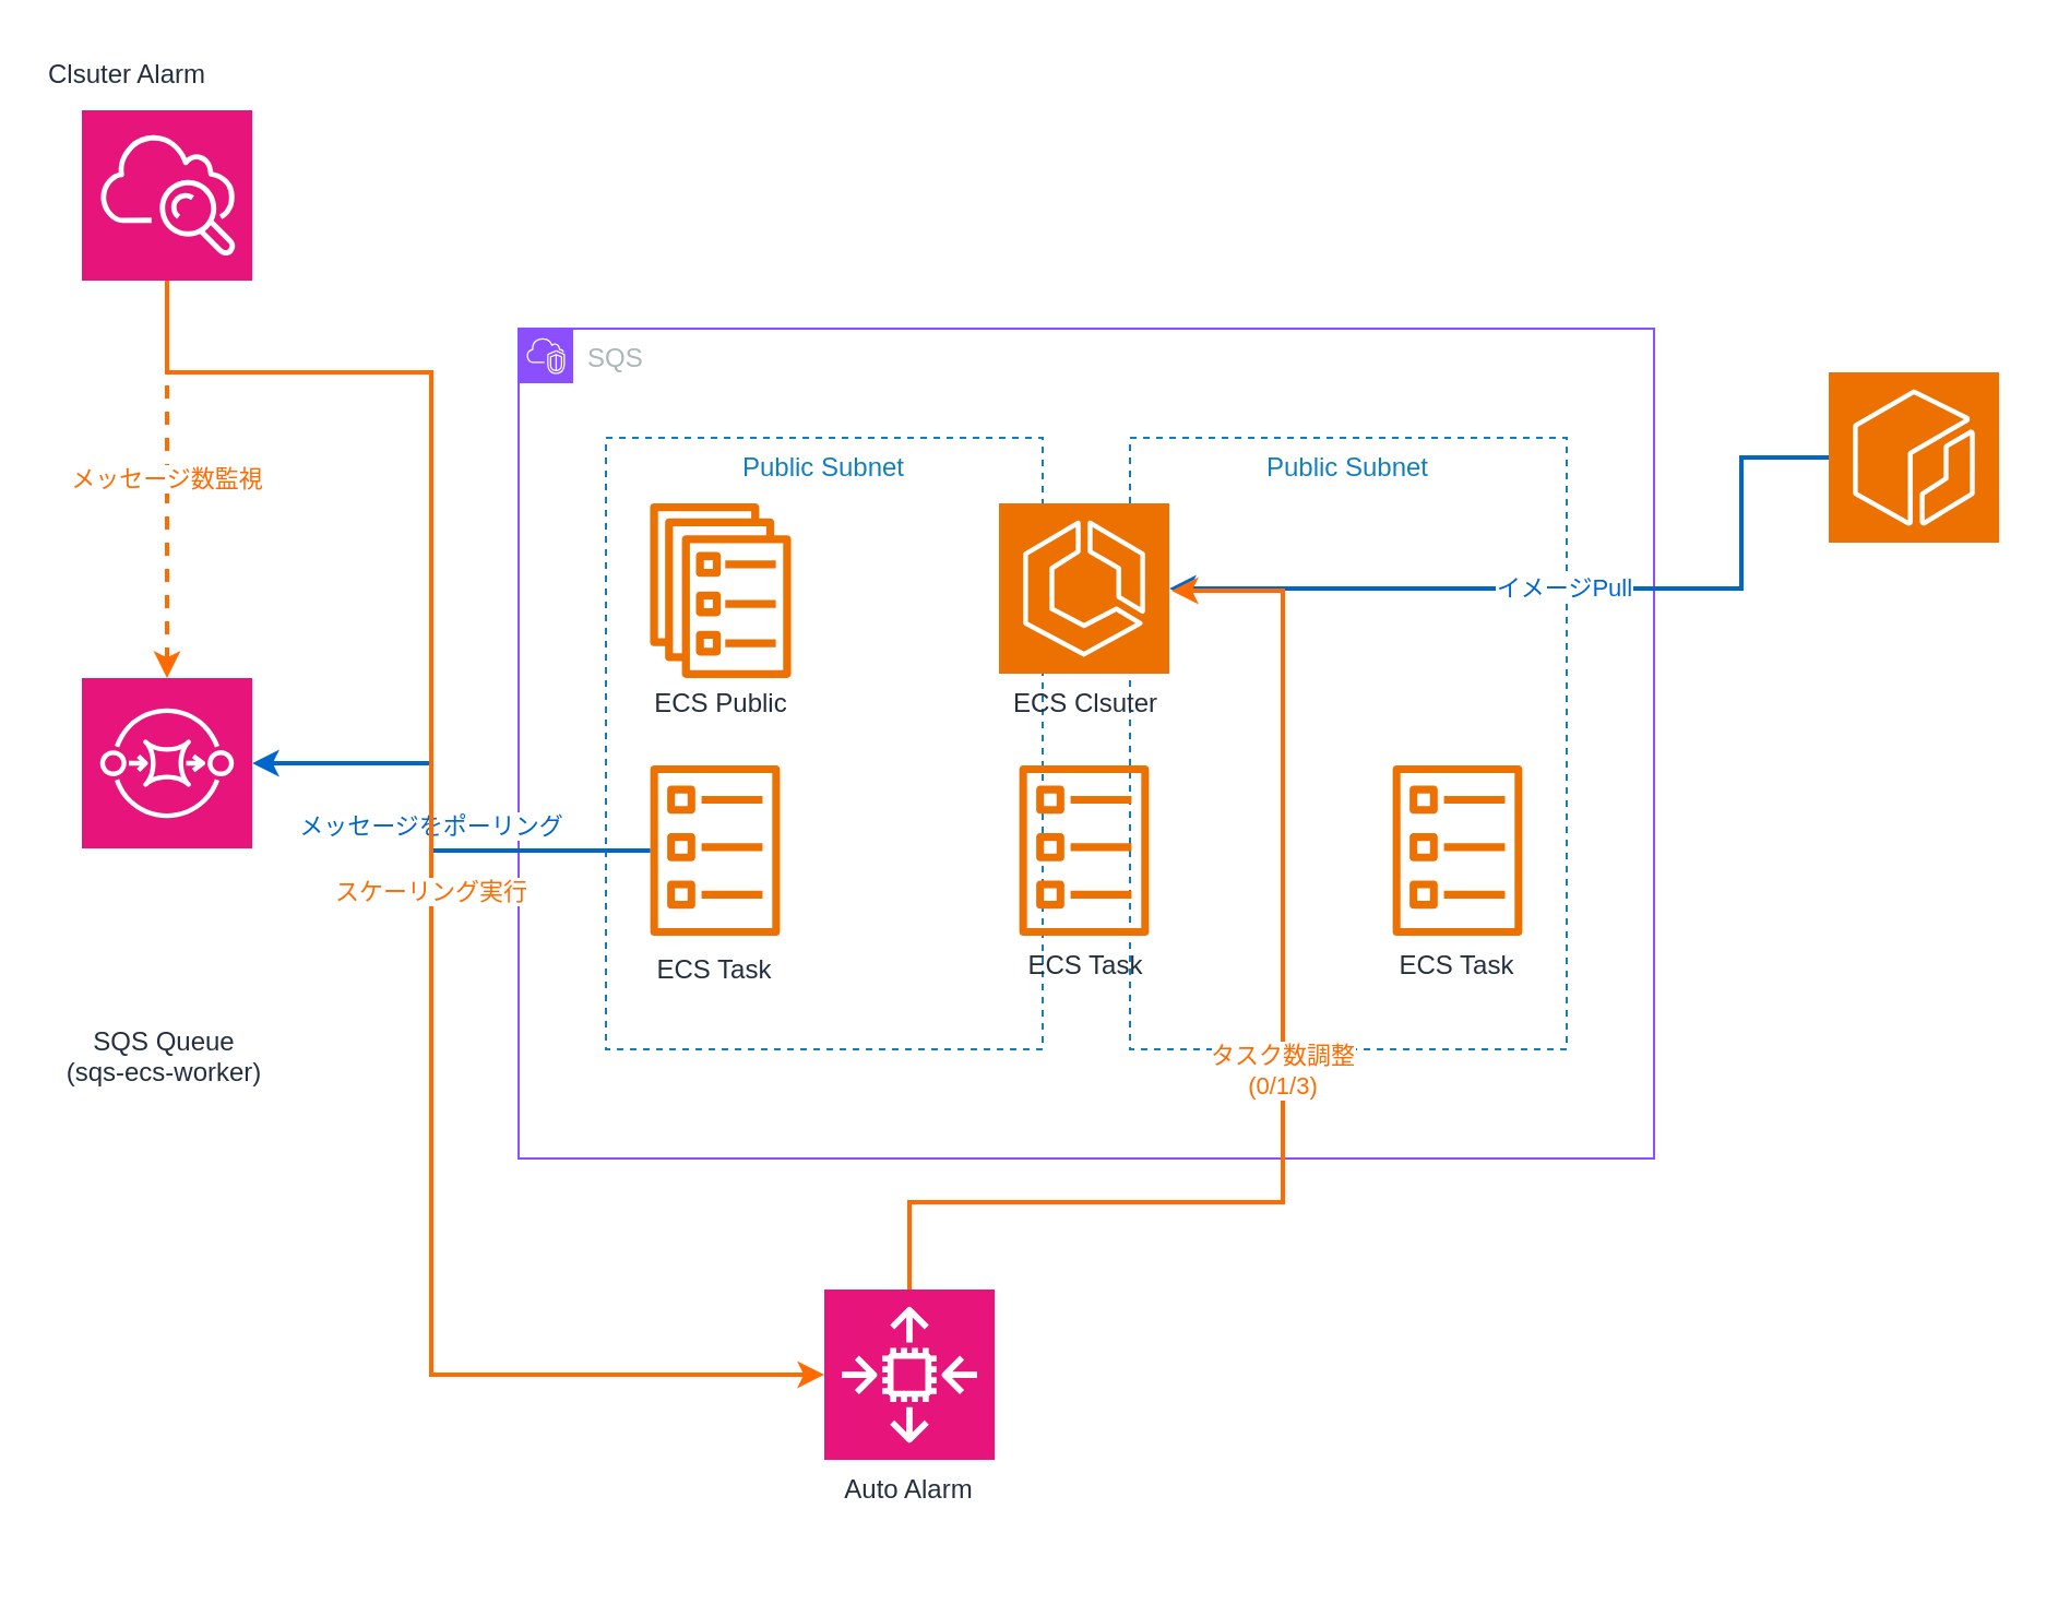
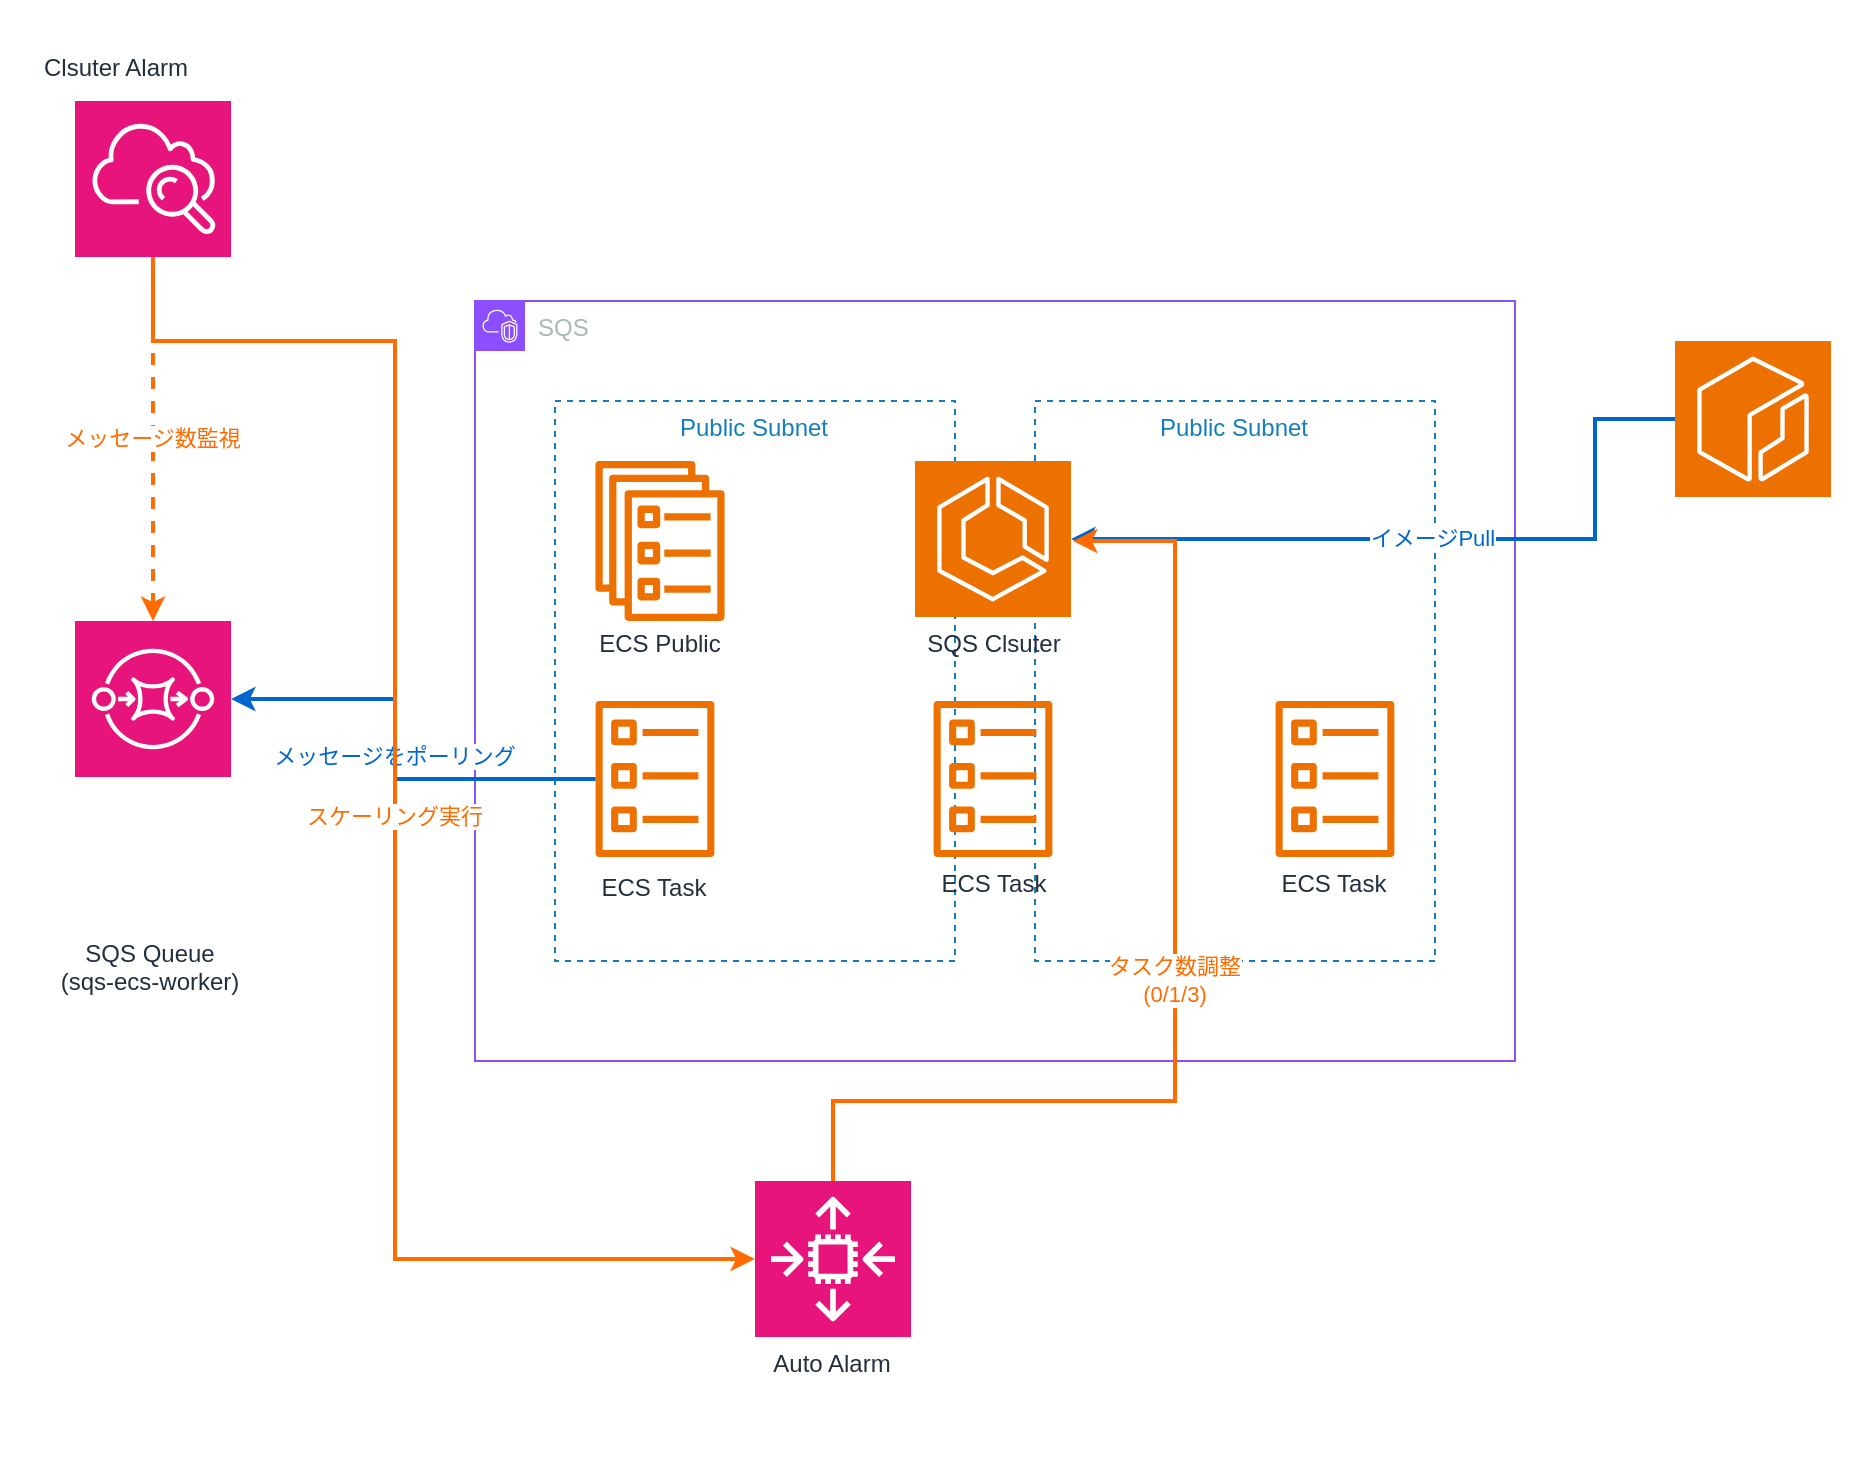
- <mxCell id="9" value="&lt;font color=&quot;#232f3e&quot;&gt;&lt;span style=&quot;text-wrap-mode: nowrap;&quot;&gt;ECS Clsuter&lt;/span&gt;&lt;/font&gt;" style="text;whiteSpace=wrap;html=1;align=center;" vertex="1" parent="2"><mxGeometry x="220" y="158" width="80" height="50" as="geometry" /></mxCell>
+ <mxCell id="9" value="&lt;font color=&quot;#232f3e&quot;&gt;&lt;span style=&quot;text-wrap-mode: nowrap;&quot;&gt;SQS Clsuter&lt;/span&gt;&lt;/font&gt;" style="text;whiteSpace=wrap;html=1;align=center;" vertex="1" parent="2"><mxGeometry x="220" y="158" width="80" height="50" as="geometry" /></mxCell>
